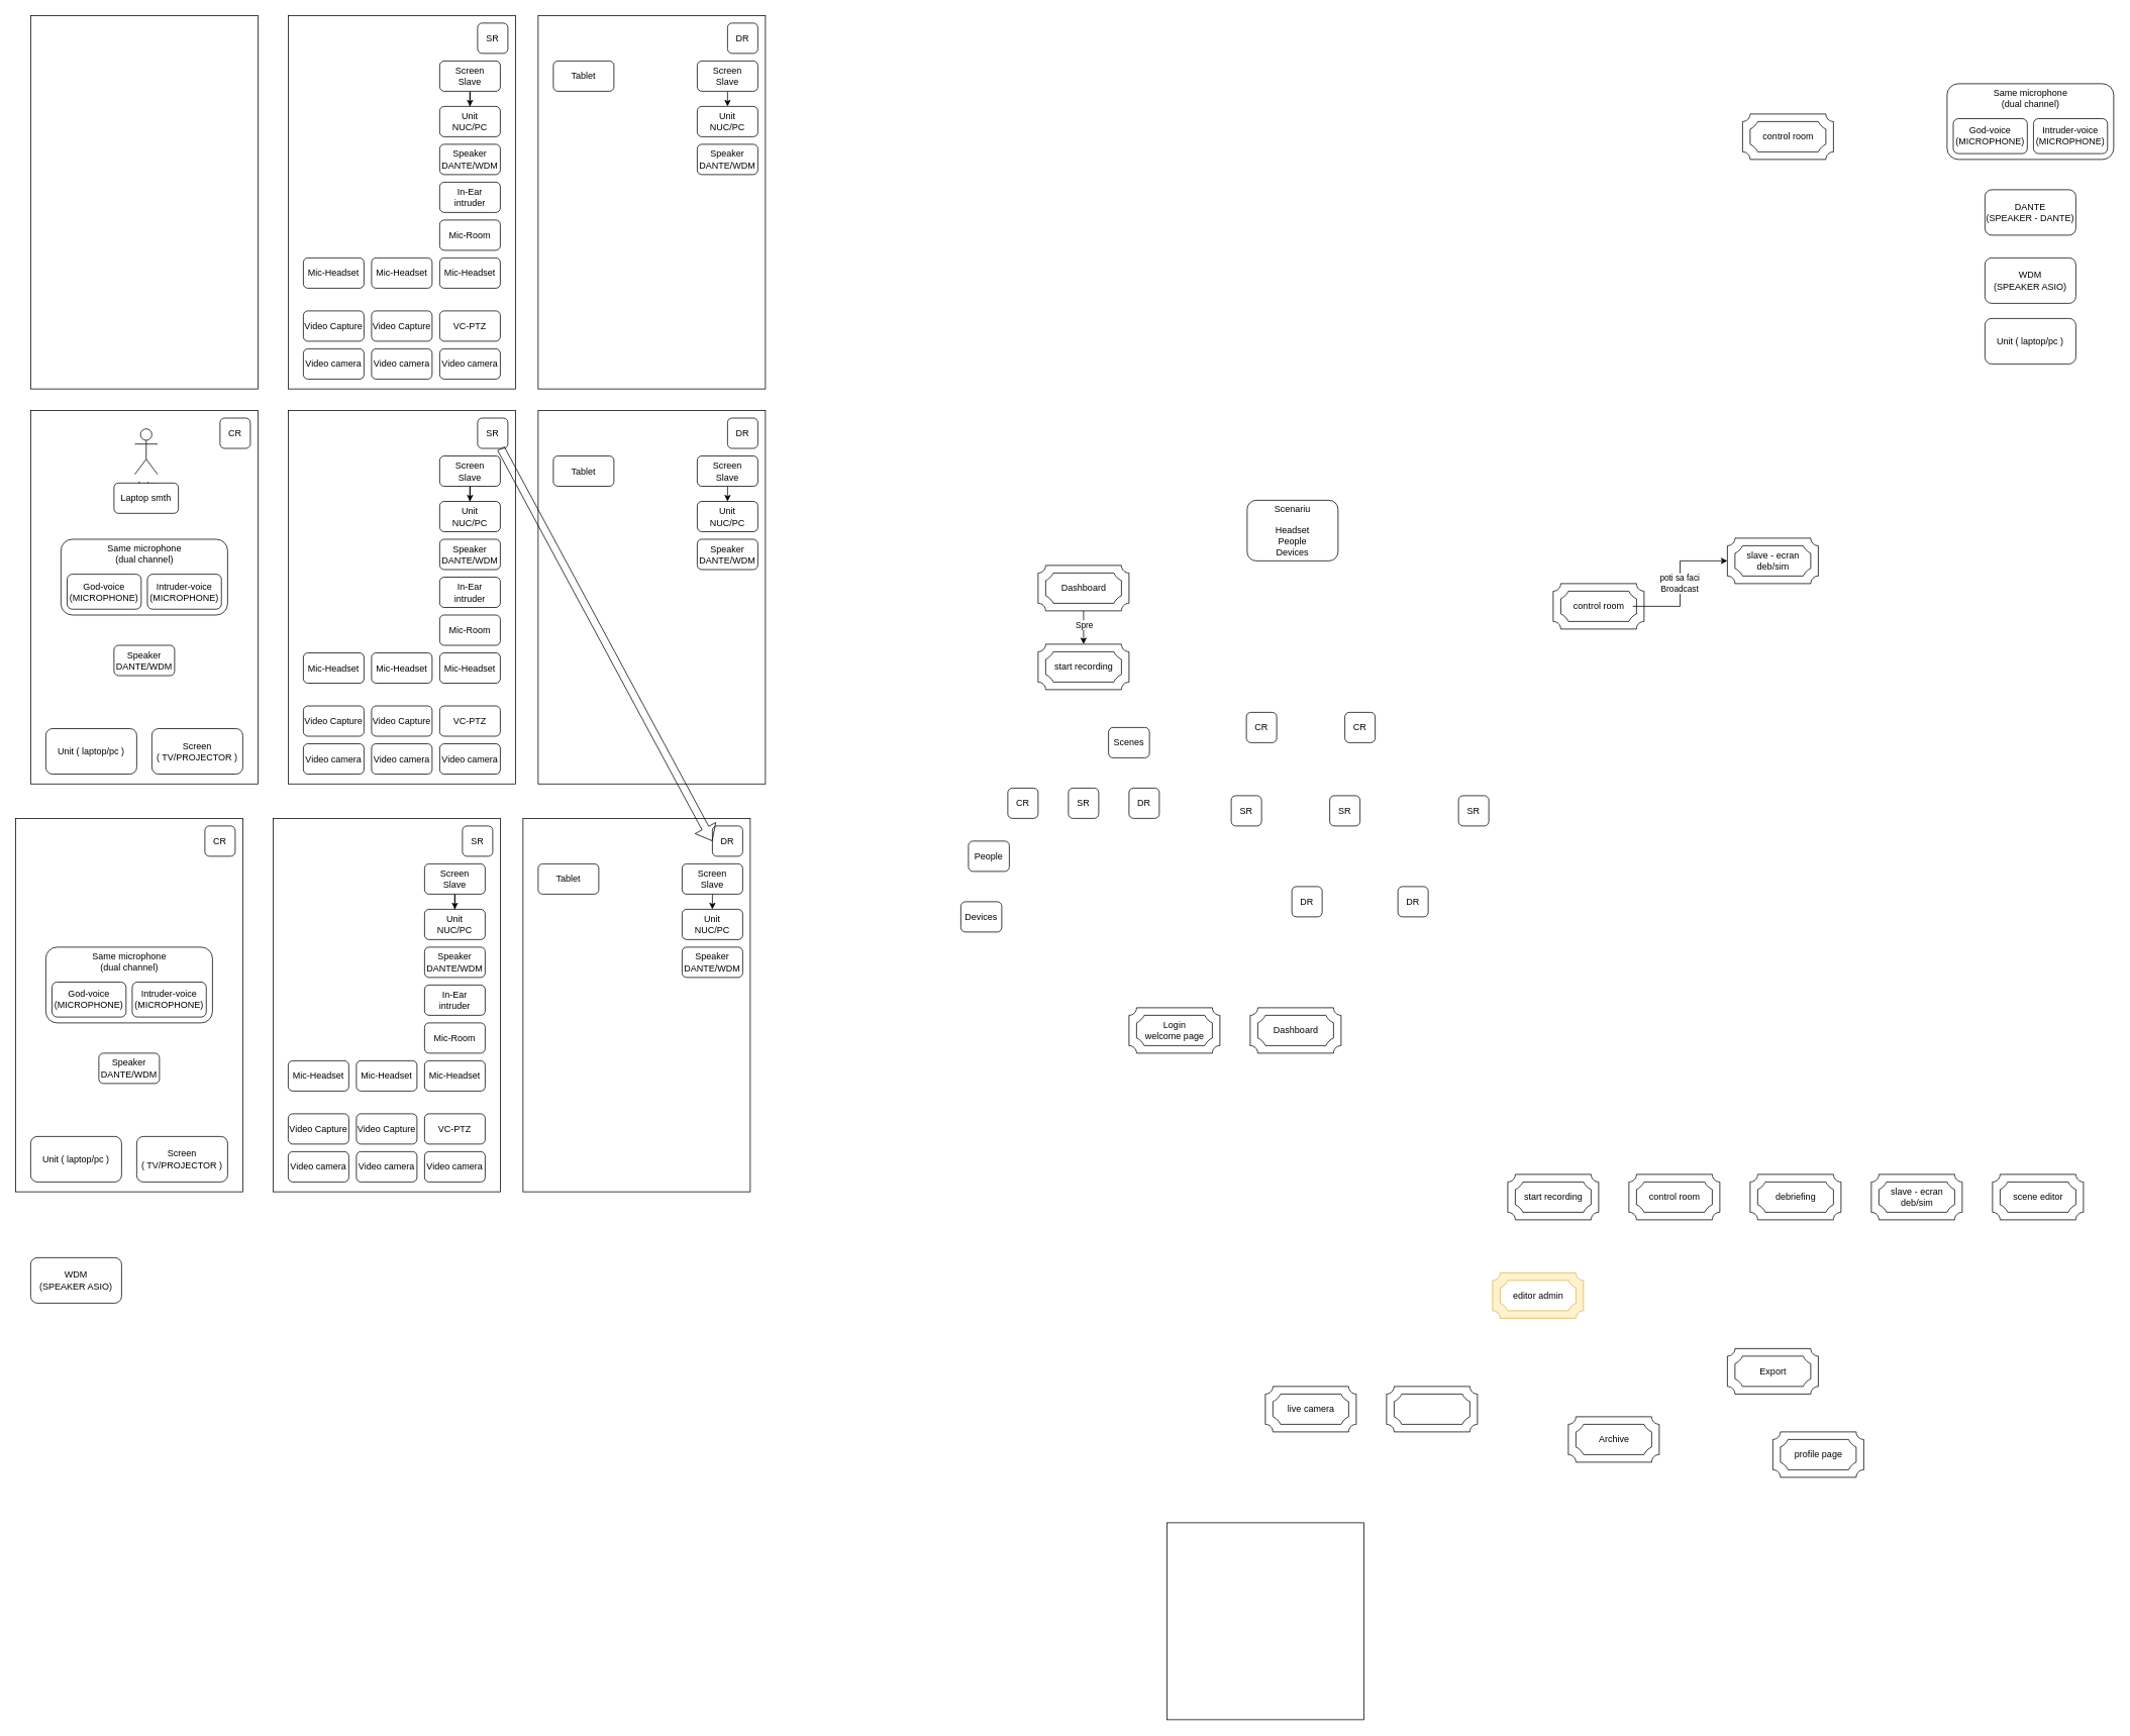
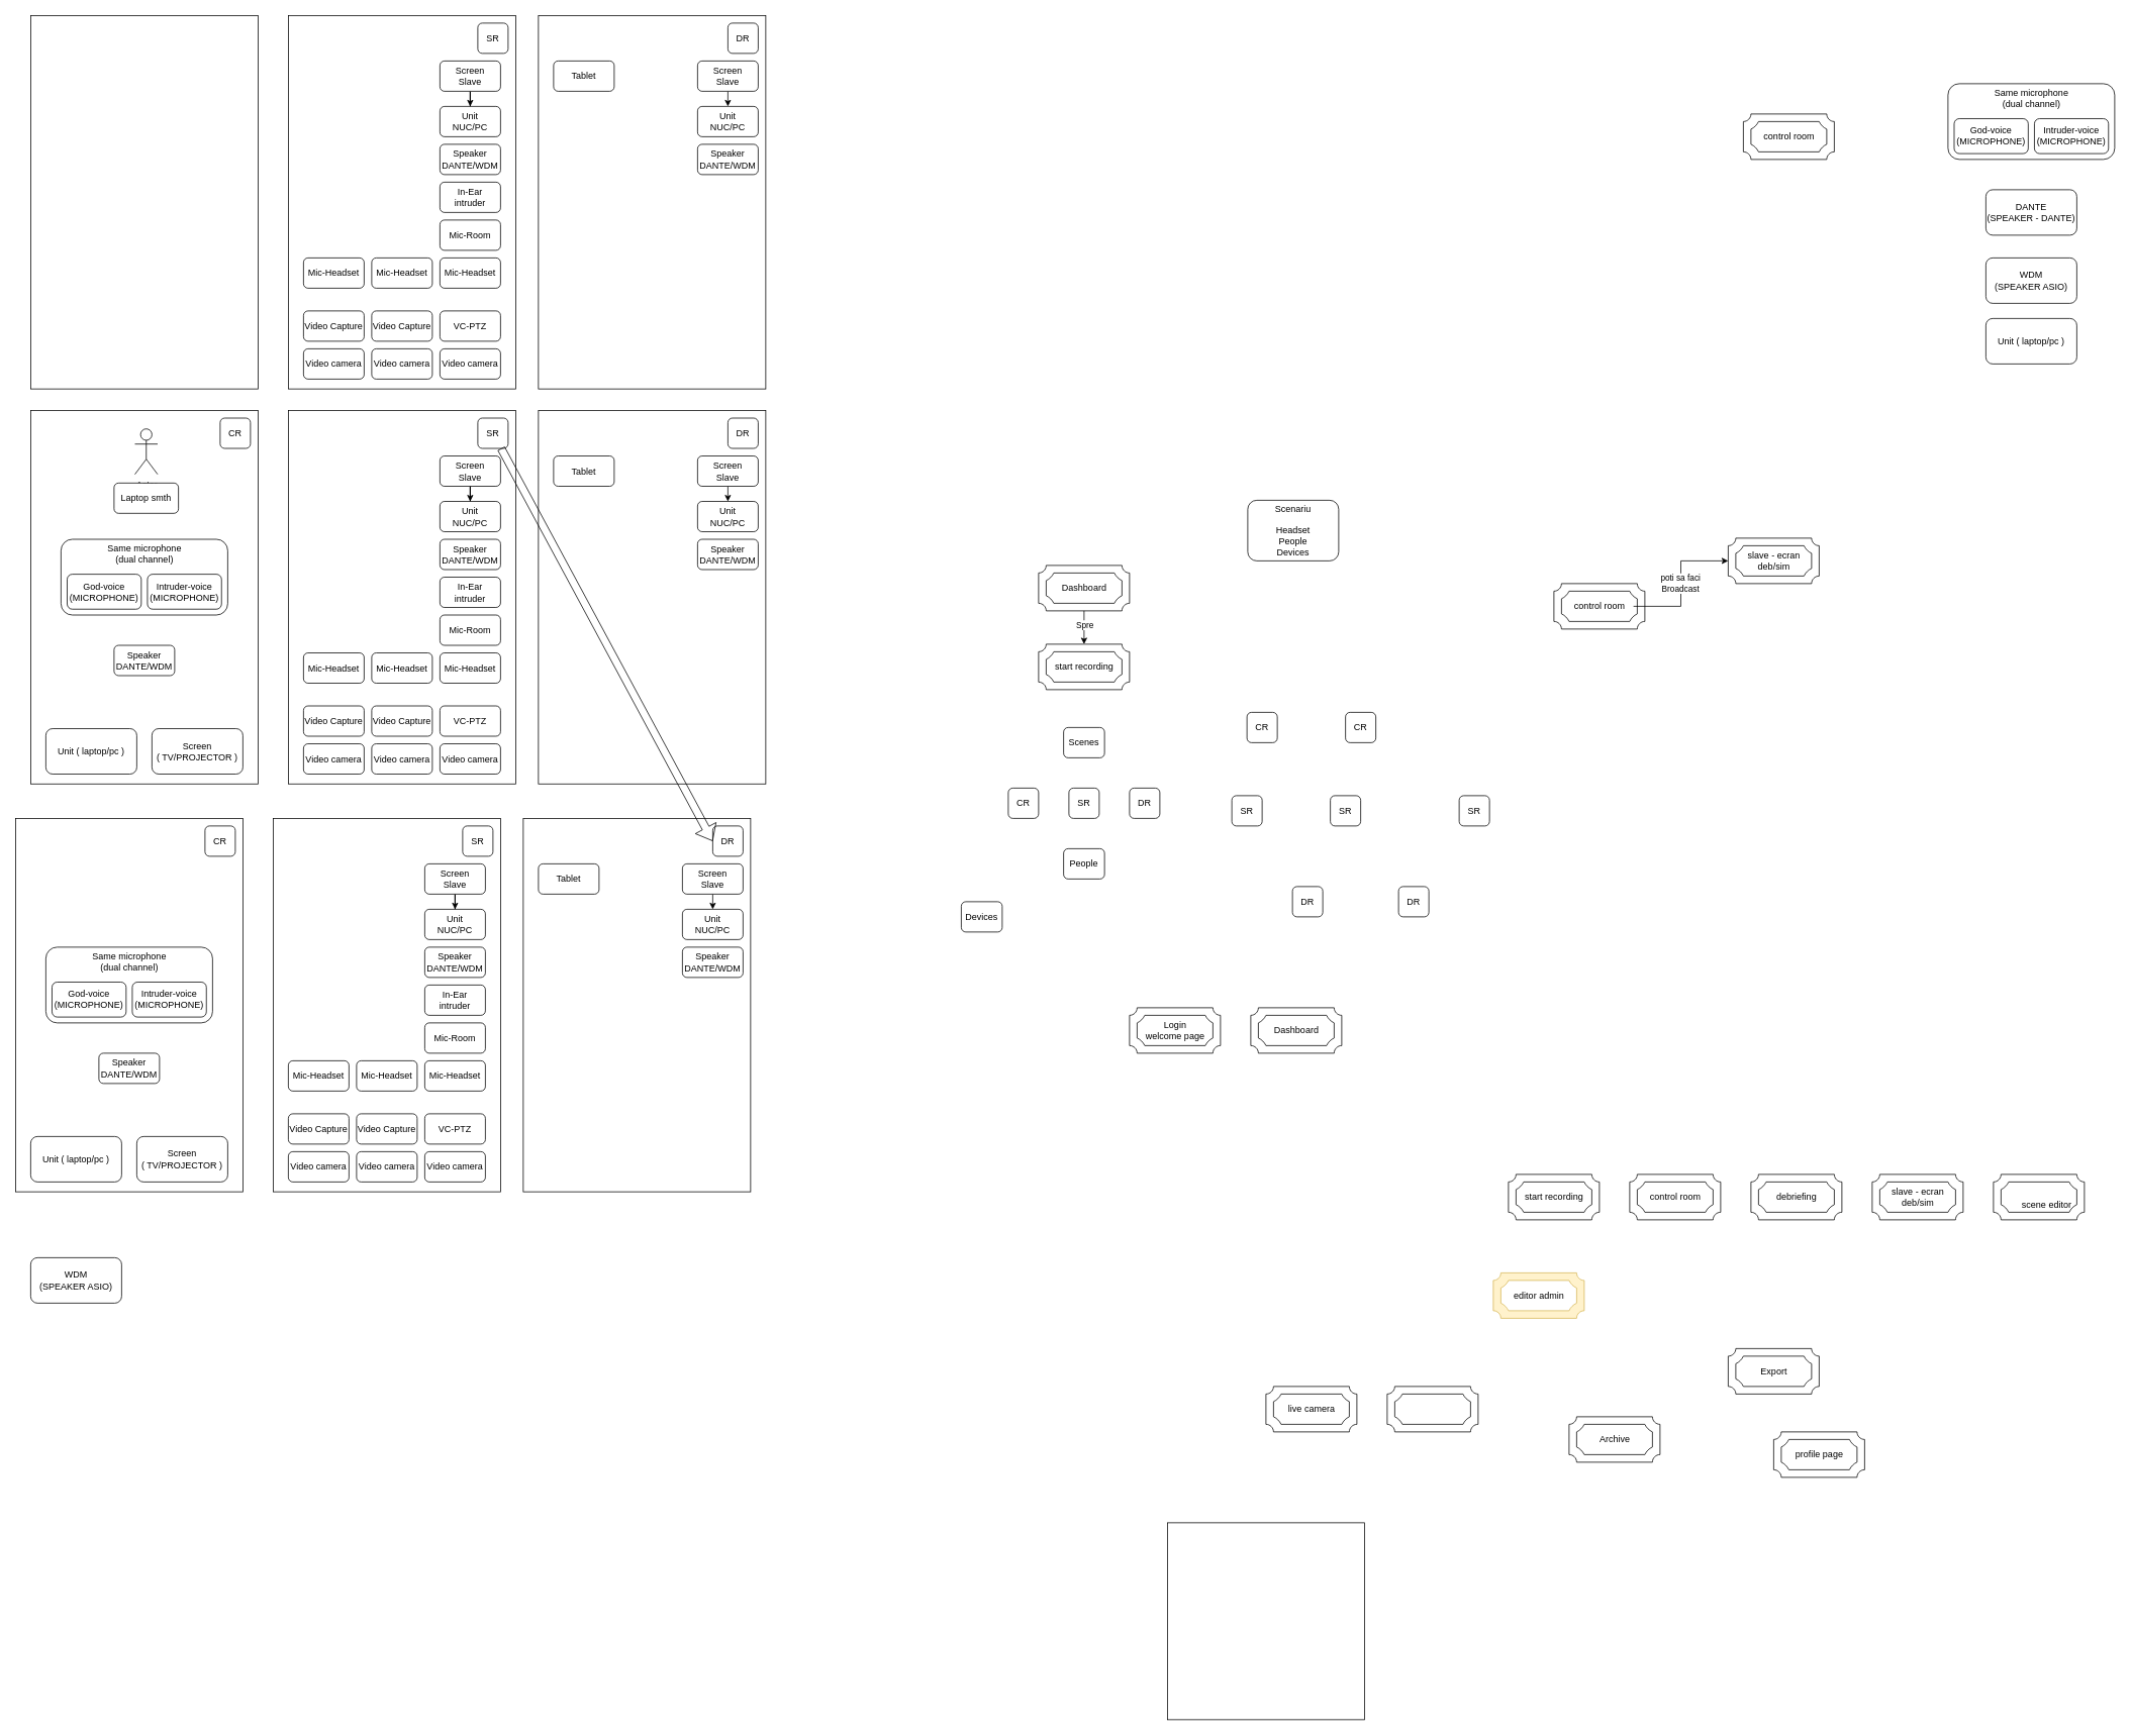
- <mxCell id="65" value="Scenes" style="rounded=1;whiteSpace=wrap;html=1;" vertex="1" parent="1"><mxGeometry x="1463" y="960" width="54" height="40" as="geometry" /></mxCell>
+ <mxCell id="65" value="Scenes" style="rounded=1;whiteSpace=wrap;html=1;" vertex="1" parent="1"><mxGeometry x="1403" y="960" width="54" height="40" as="geometry" /></mxCell>
- <mxCell id="66" value="People" style="rounded=1;whiteSpace=wrap;html=1;" vertex="1" parent="1"><mxGeometry x="1278" y="1110" width="54" height="40" as="geometry" /></mxCell>
+ <mxCell id="66" value="People" style="rounded=1;whiteSpace=wrap;html=1;" vertex="1" parent="1"><mxGeometry x="1403" y="1120" width="54" height="40" as="geometry" /></mxCell>
- <mxCell id="26" value="scene editor" style="text;html=1;align=center;verticalAlign=middle;resizable=0;points=[];autosize=1;strokeColor=none;fillColor=none;" parent="24" vertex="1"><mxGeometry x="15" y="15" width="90" height="30" as="geometry" /></mxCell>
+ <mxCell id="26" value="scene editor" style="text;html=1;align=center;verticalAlign=middle;resizable=0;points=[];autosize=1;strokeColor=none;fillColor=none;" parent="24" vertex="1"><mxGeometry x="25" y="25" width="90" height="30" as="geometry" /></mxCell>
